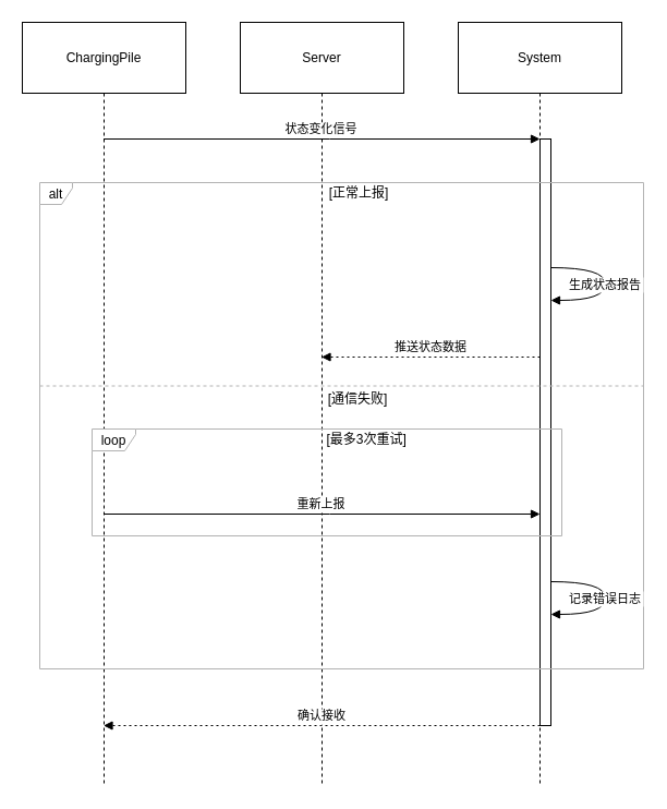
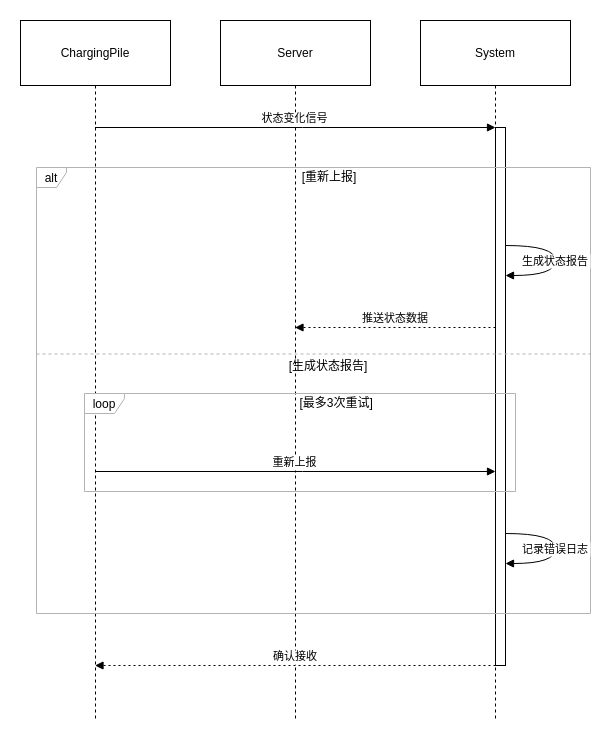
- <mxCell id="9" value="[正常上报]" style="text;strokeColor=none;fillColor=none;align=center;verticalAlign=middle;whiteSpace=wrap;" vertex="1" parent="8"><mxGeometry x="32.209" width="521.791" height="20" as="geometry" /></mxCell>
+ <mxCell id="9" value="[重新上报]" style="text;strokeColor=none;fillColor=none;align=center;verticalAlign=middle;whiteSpace=wrap;" vertex="1" parent="8"><mxGeometry x="32.209" width="521.791" height="20" as="geometry" /></mxCell>
- <mxCell id="10" value="         [通信失败]" style="shape=line;dashed=1;whiteSpace=wrap;verticalAlign=top;labelPosition=center;verticalLabelPosition=middle;align=center;strokeColor=#B3B3B3;" vertex="1" parent="8"><mxGeometry y="185" width="554" height="3" as="geometry" /></mxCell>
+ <mxCell id="10" value="         [生成状态报告]" style="shape=line;dashed=1;whiteSpace=wrap;verticalAlign=top;labelPosition=center;verticalLabelPosition=middle;align=center;strokeColor=#B3B3B3;" vertex="1" parent="8"><mxGeometry y="185" width="554" height="3" as="geometry" /></mxCell>
